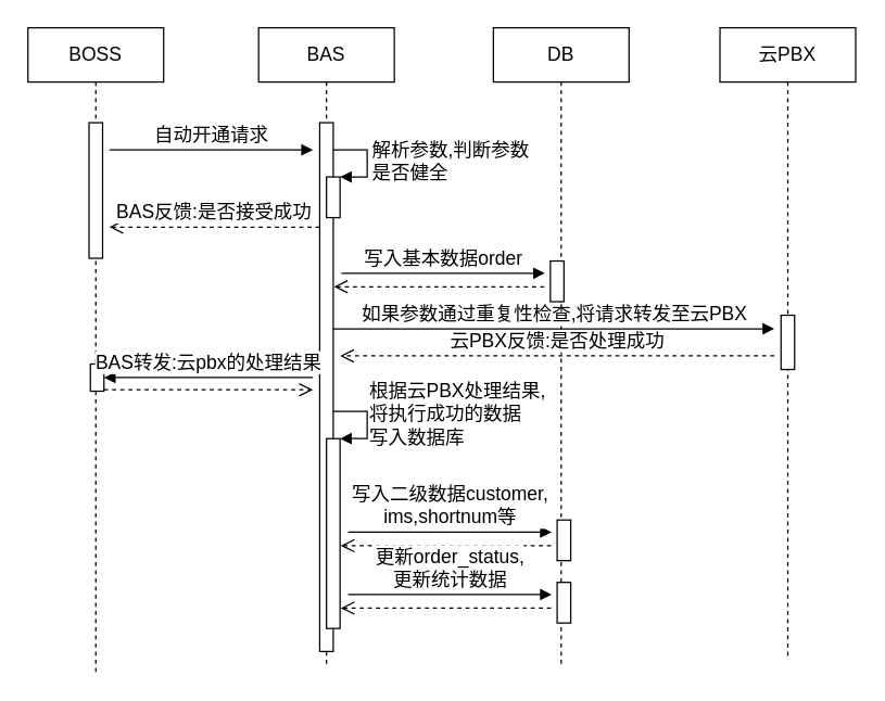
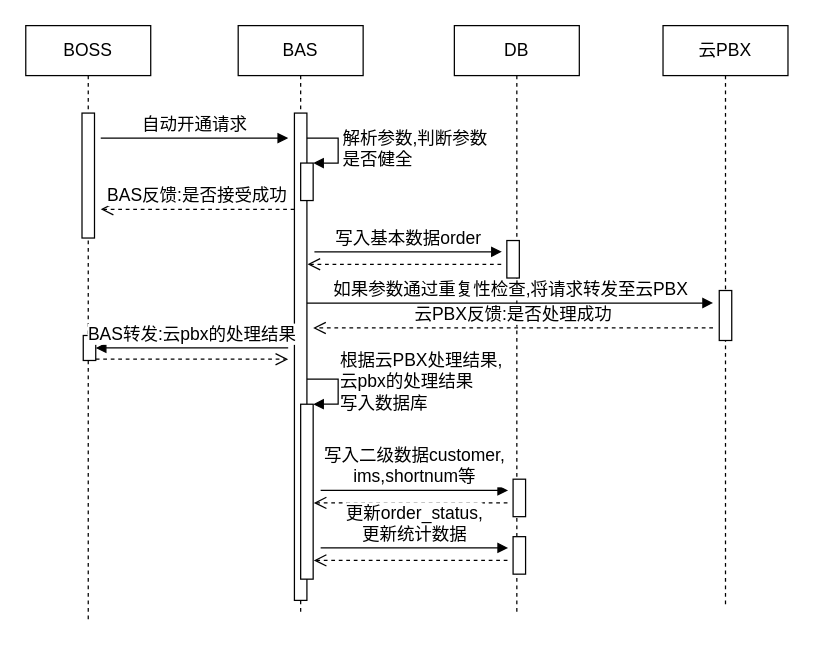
- <mxCell id="23" value="根据云PBX处理结果,&lt;br&gt;将执行成功的数据&lt;br&gt;写入数据库" style="text;html=1;fontSize=14;" parent="1" vertex="1"><mxGeometry x="270" y="273" width="130" height="30" as="geometry" /></mxCell>
+ <mxCell id="23" value="根据云PBX处理结果,&lt;br&gt;云pbx的处理结果&lt;br&gt;写入数据库" style="text;html=1;fontSize=14;" parent="1" vertex="1"><mxGeometry x="270" y="273" width="130" height="30" as="geometry" /></mxCell>
